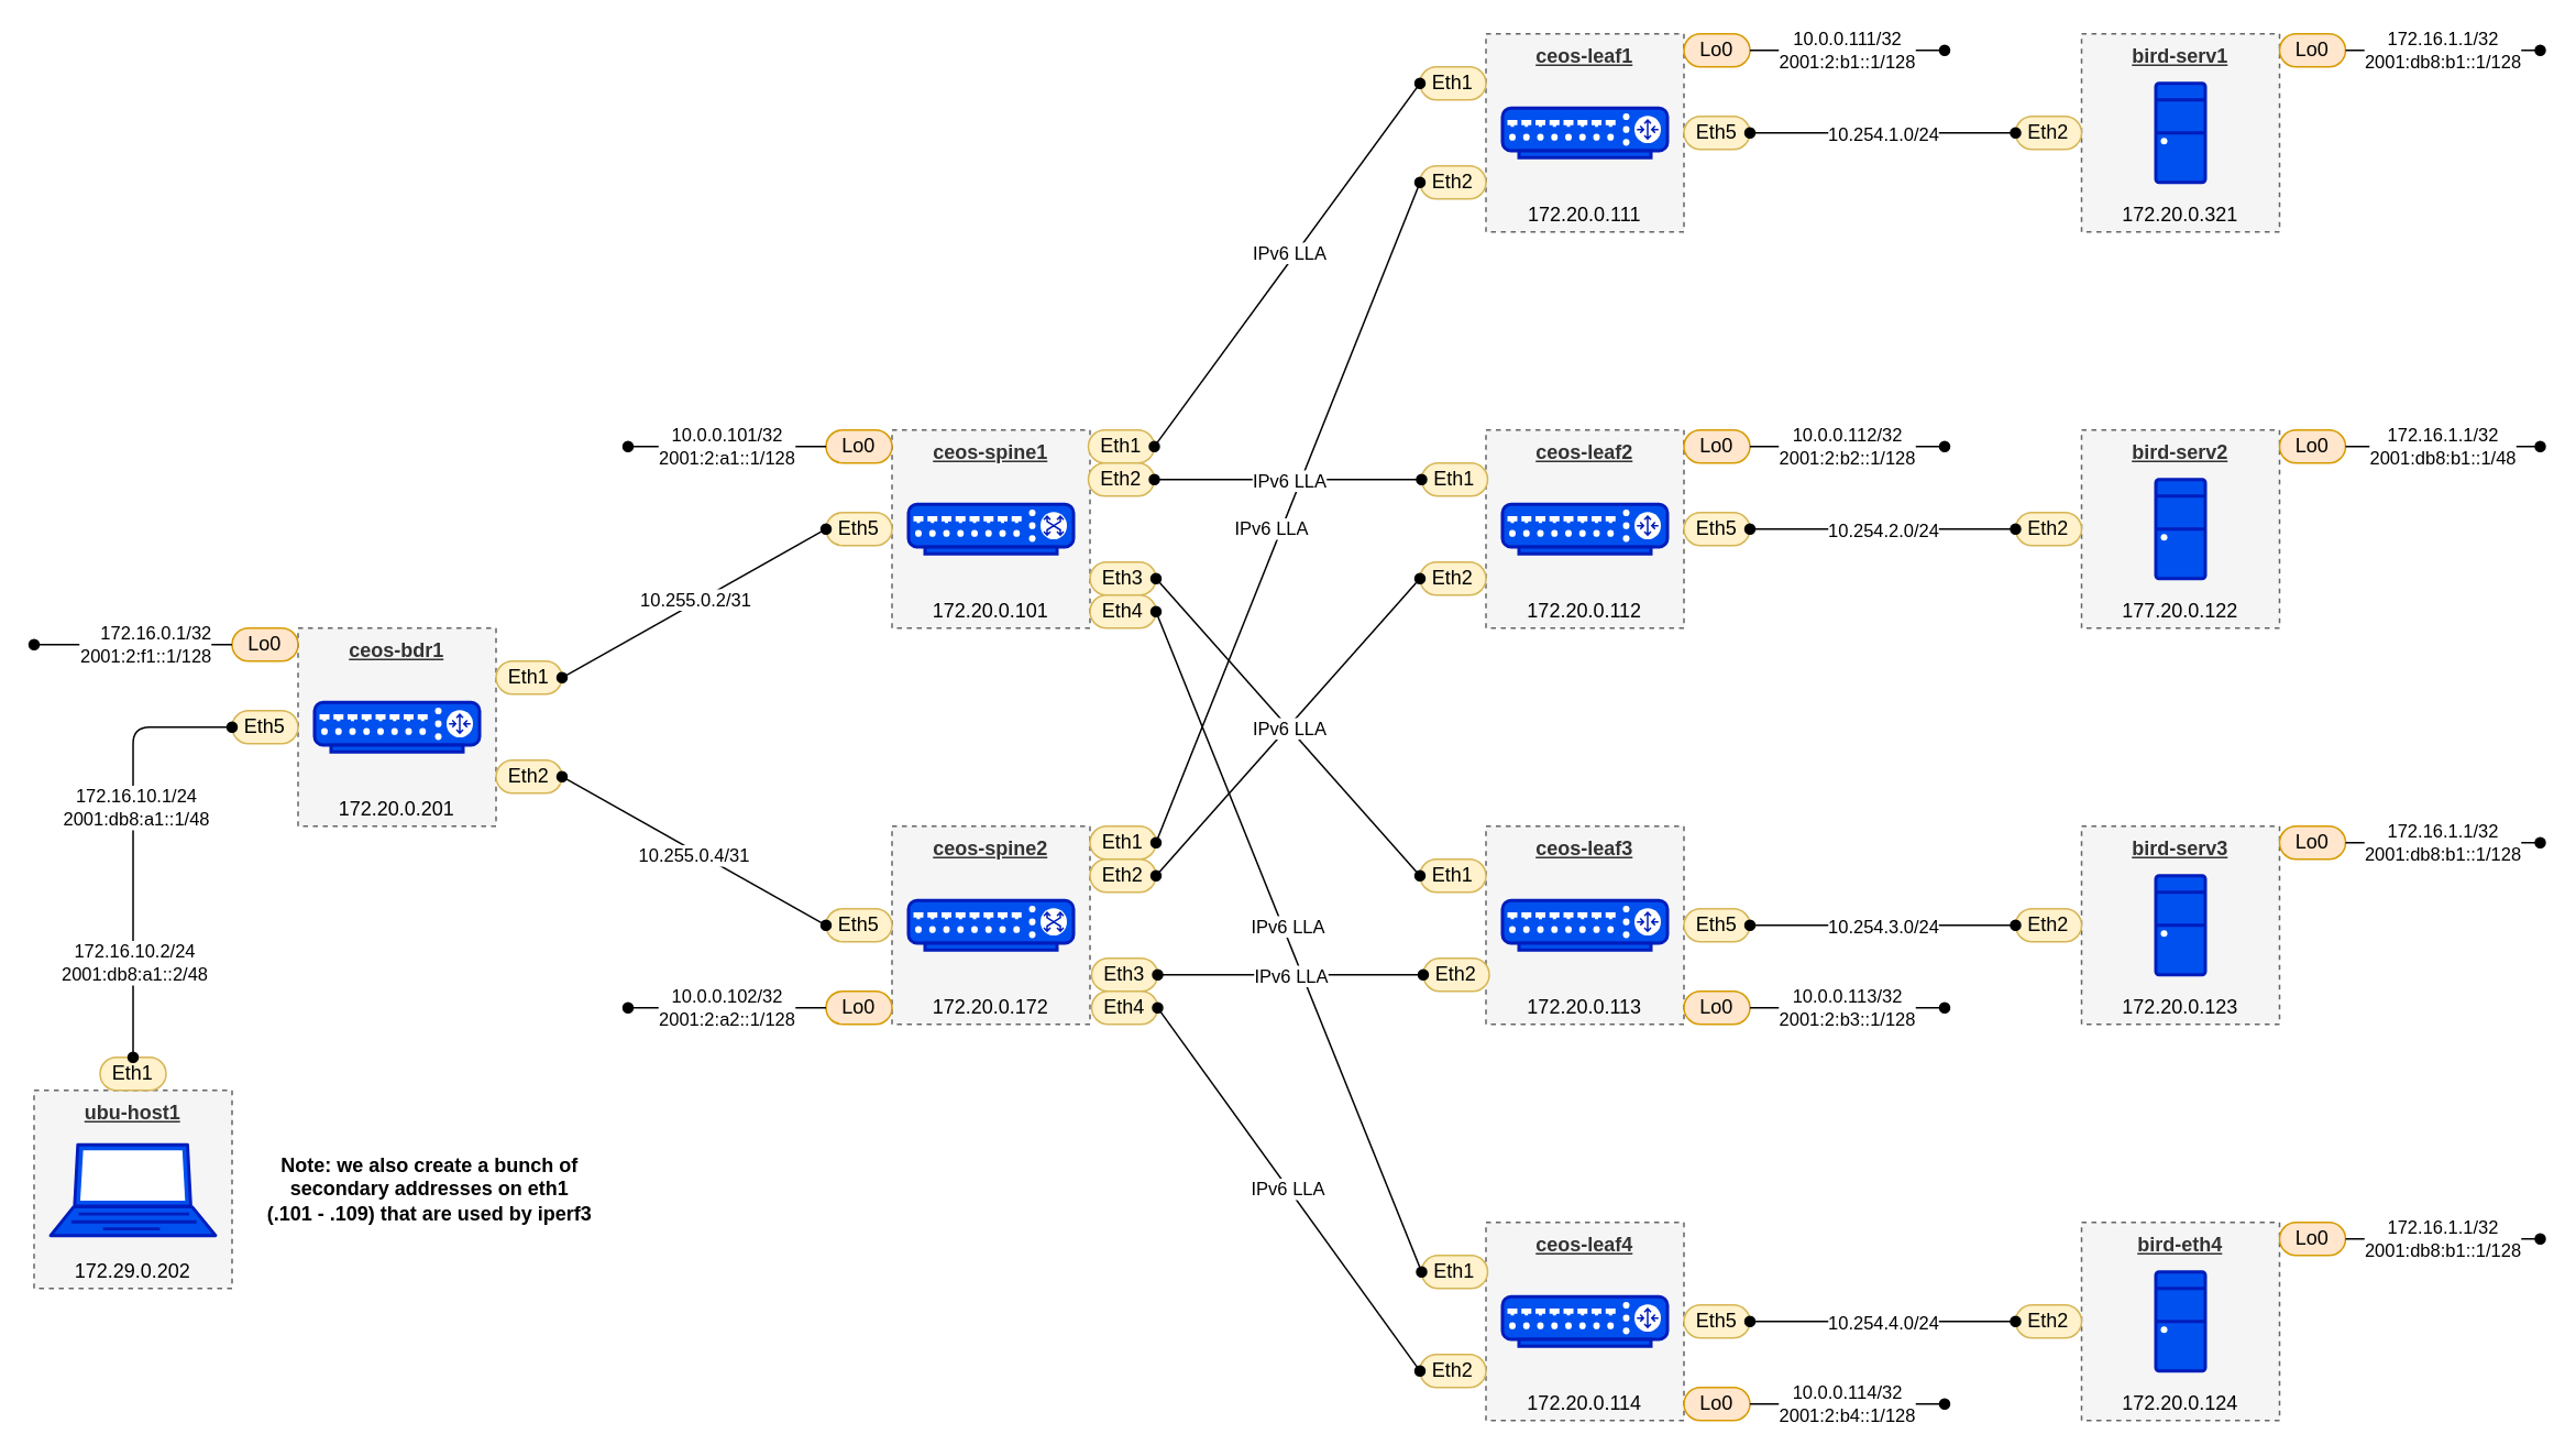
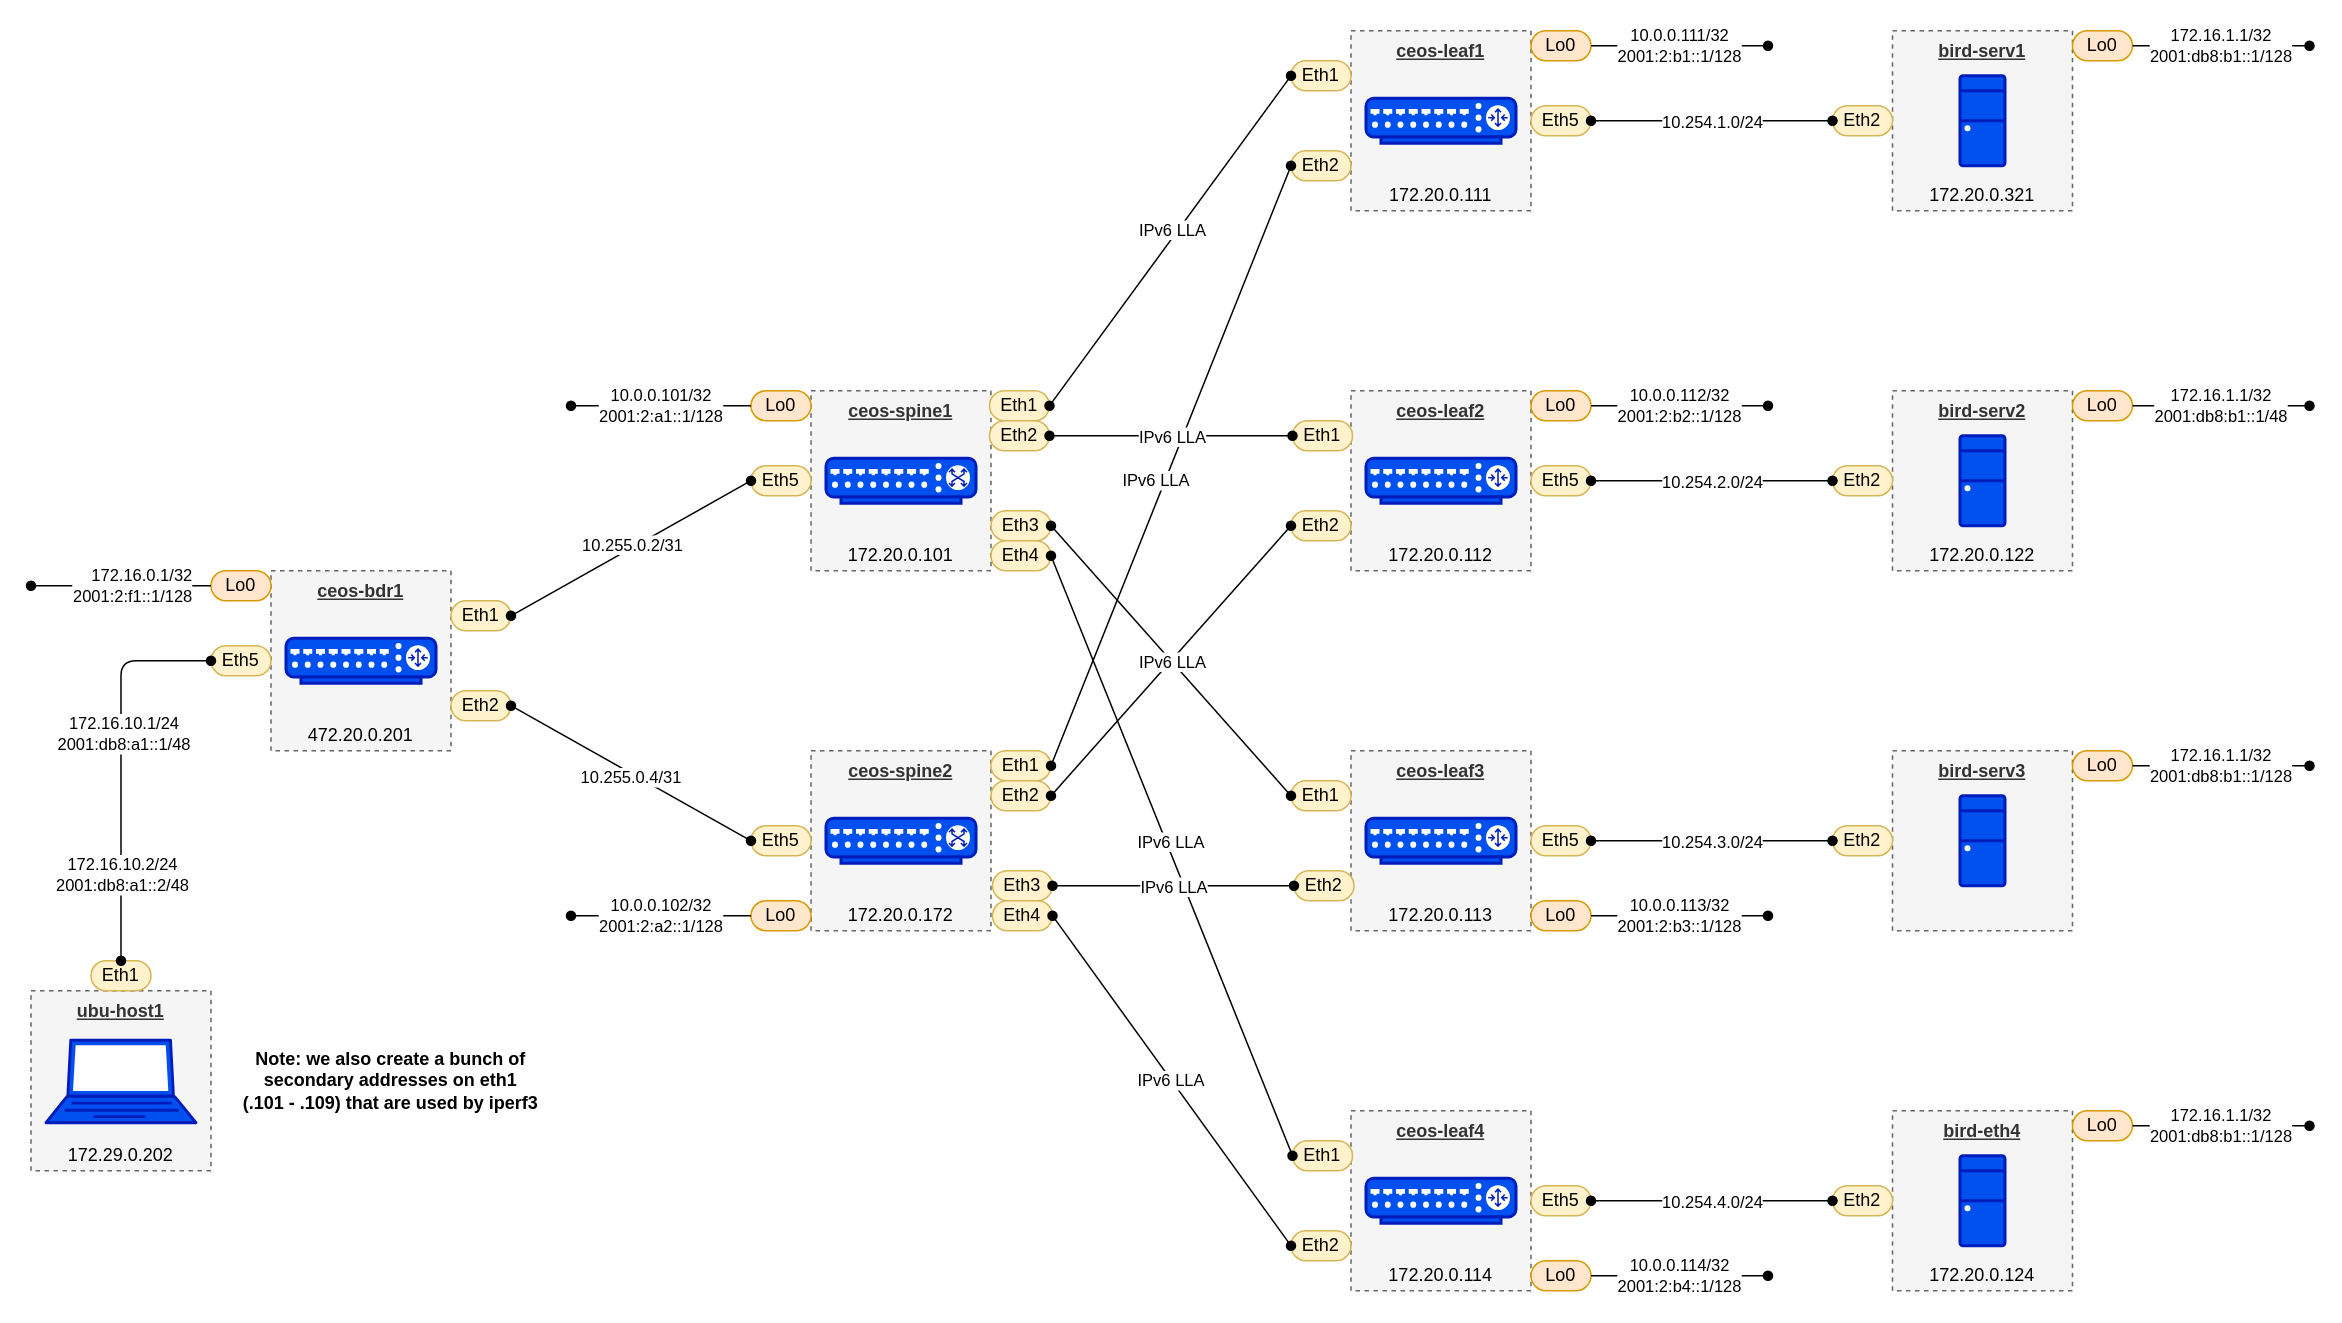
- <mxCell id="42" value="177.20.0.122" style="text;html=1;align=center;verticalAlign=middle;whiteSpace=wrap;rounded=0;" parent="1" vertex="1"><mxGeometry x="1261" y="360" width="120" height="20" as="geometry" /></mxCell>
+ <mxCell id="42" value="172.20.0.122" style="text;html=1;align=center;verticalAlign=middle;whiteSpace=wrap;rounded=0;" parent="1" vertex="1"><mxGeometry x="1261" y="360" width="120" height="20" as="geometry" /></mxCell>
- <mxCell id="4" value="172.20.0.201" style="text;html=1;align=center;verticalAlign=middle;whiteSpace=wrap;rounded=0;" parent="1" vertex="1"><mxGeometry x="180" y="480" width="120" height="20" as="geometry" /></mxCell>
+ <mxCell id="4" value="472.20.0.201" style="text;html=1;align=center;verticalAlign=middle;whiteSpace=wrap;rounded=0;" parent="1" vertex="1"><mxGeometry x="180" y="480" width="120" height="20" as="geometry" /></mxCell>
- <mxCell id="49" value="172.20.0.123" style="text;html=1;align=center;verticalAlign=middle;whiteSpace=wrap;rounded=0;" parent="1" vertex="1"><mxGeometry x="1261" y="600" width="120" height="20" as="geometry" /></mxCell>
